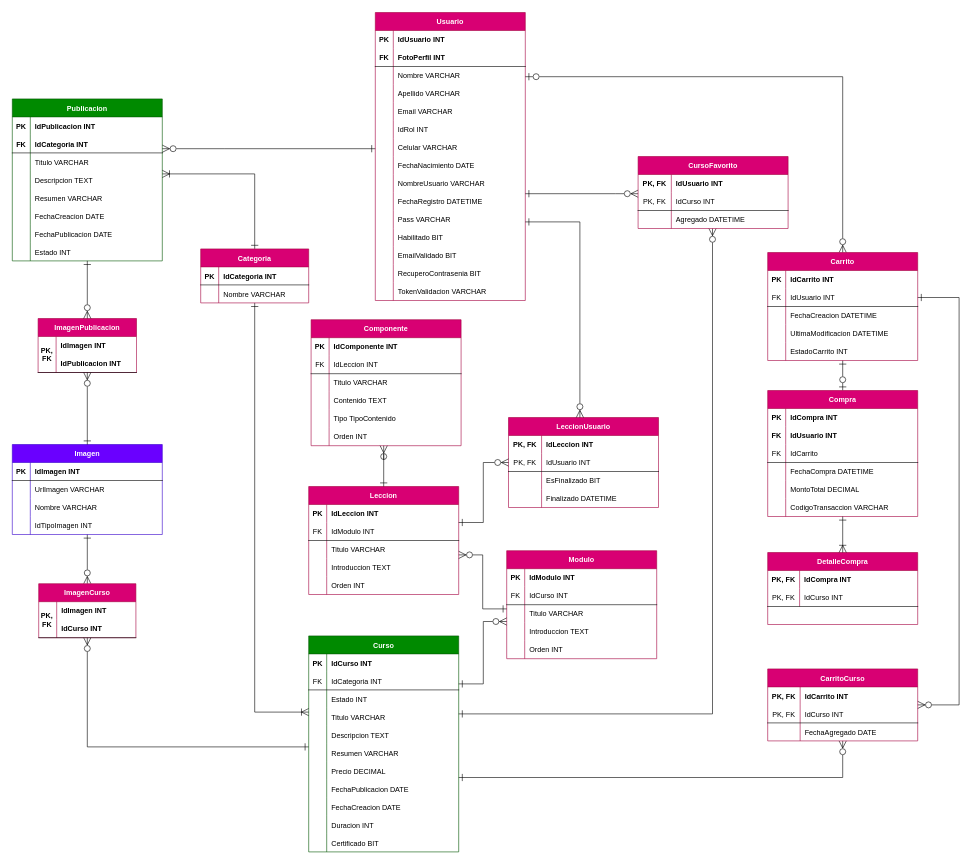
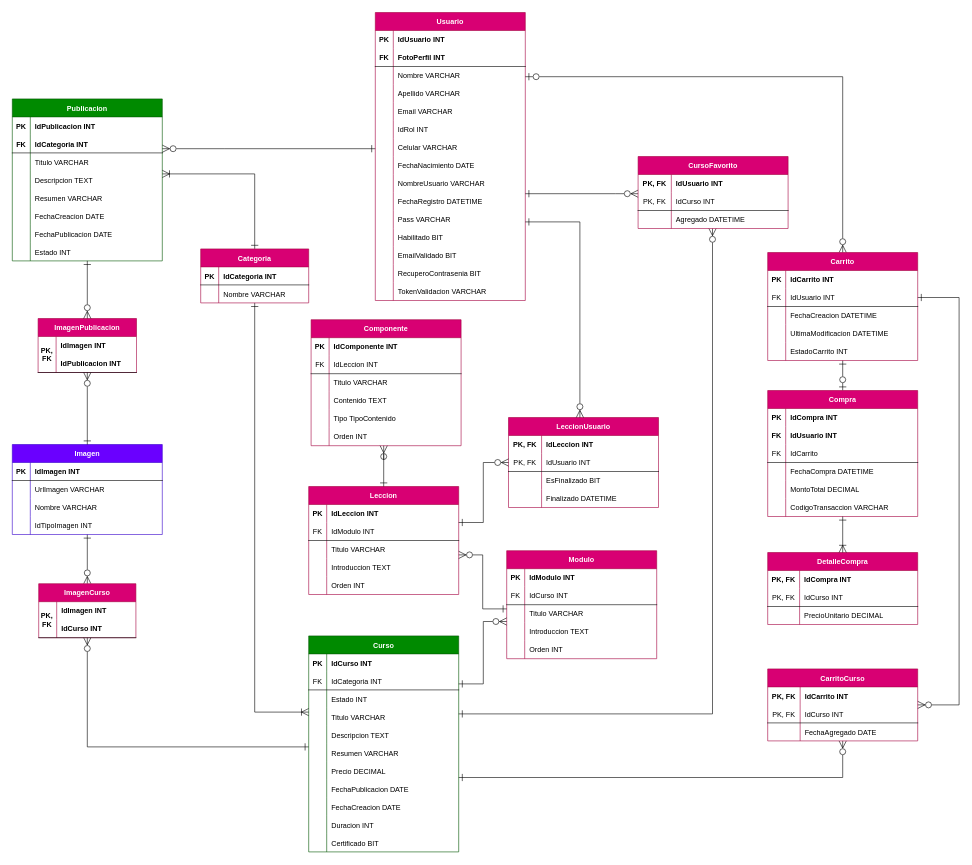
+ <mxCell id="221" value="PrecioUnitario DECIMAL" style="shape=partialRectangle;overflow=hidden;connectable=0;fillColor=none;top=0;left=0;bottom=0;right=0;align=left;spacingLeft=6;" parent="219" vertex="1"><mxGeometry x="53.159" width="196.841" height="30" as="geometry"><mxRectangle width="196.841" height="30" as="alternateBounds" /></mxGeometry></mxCell>
